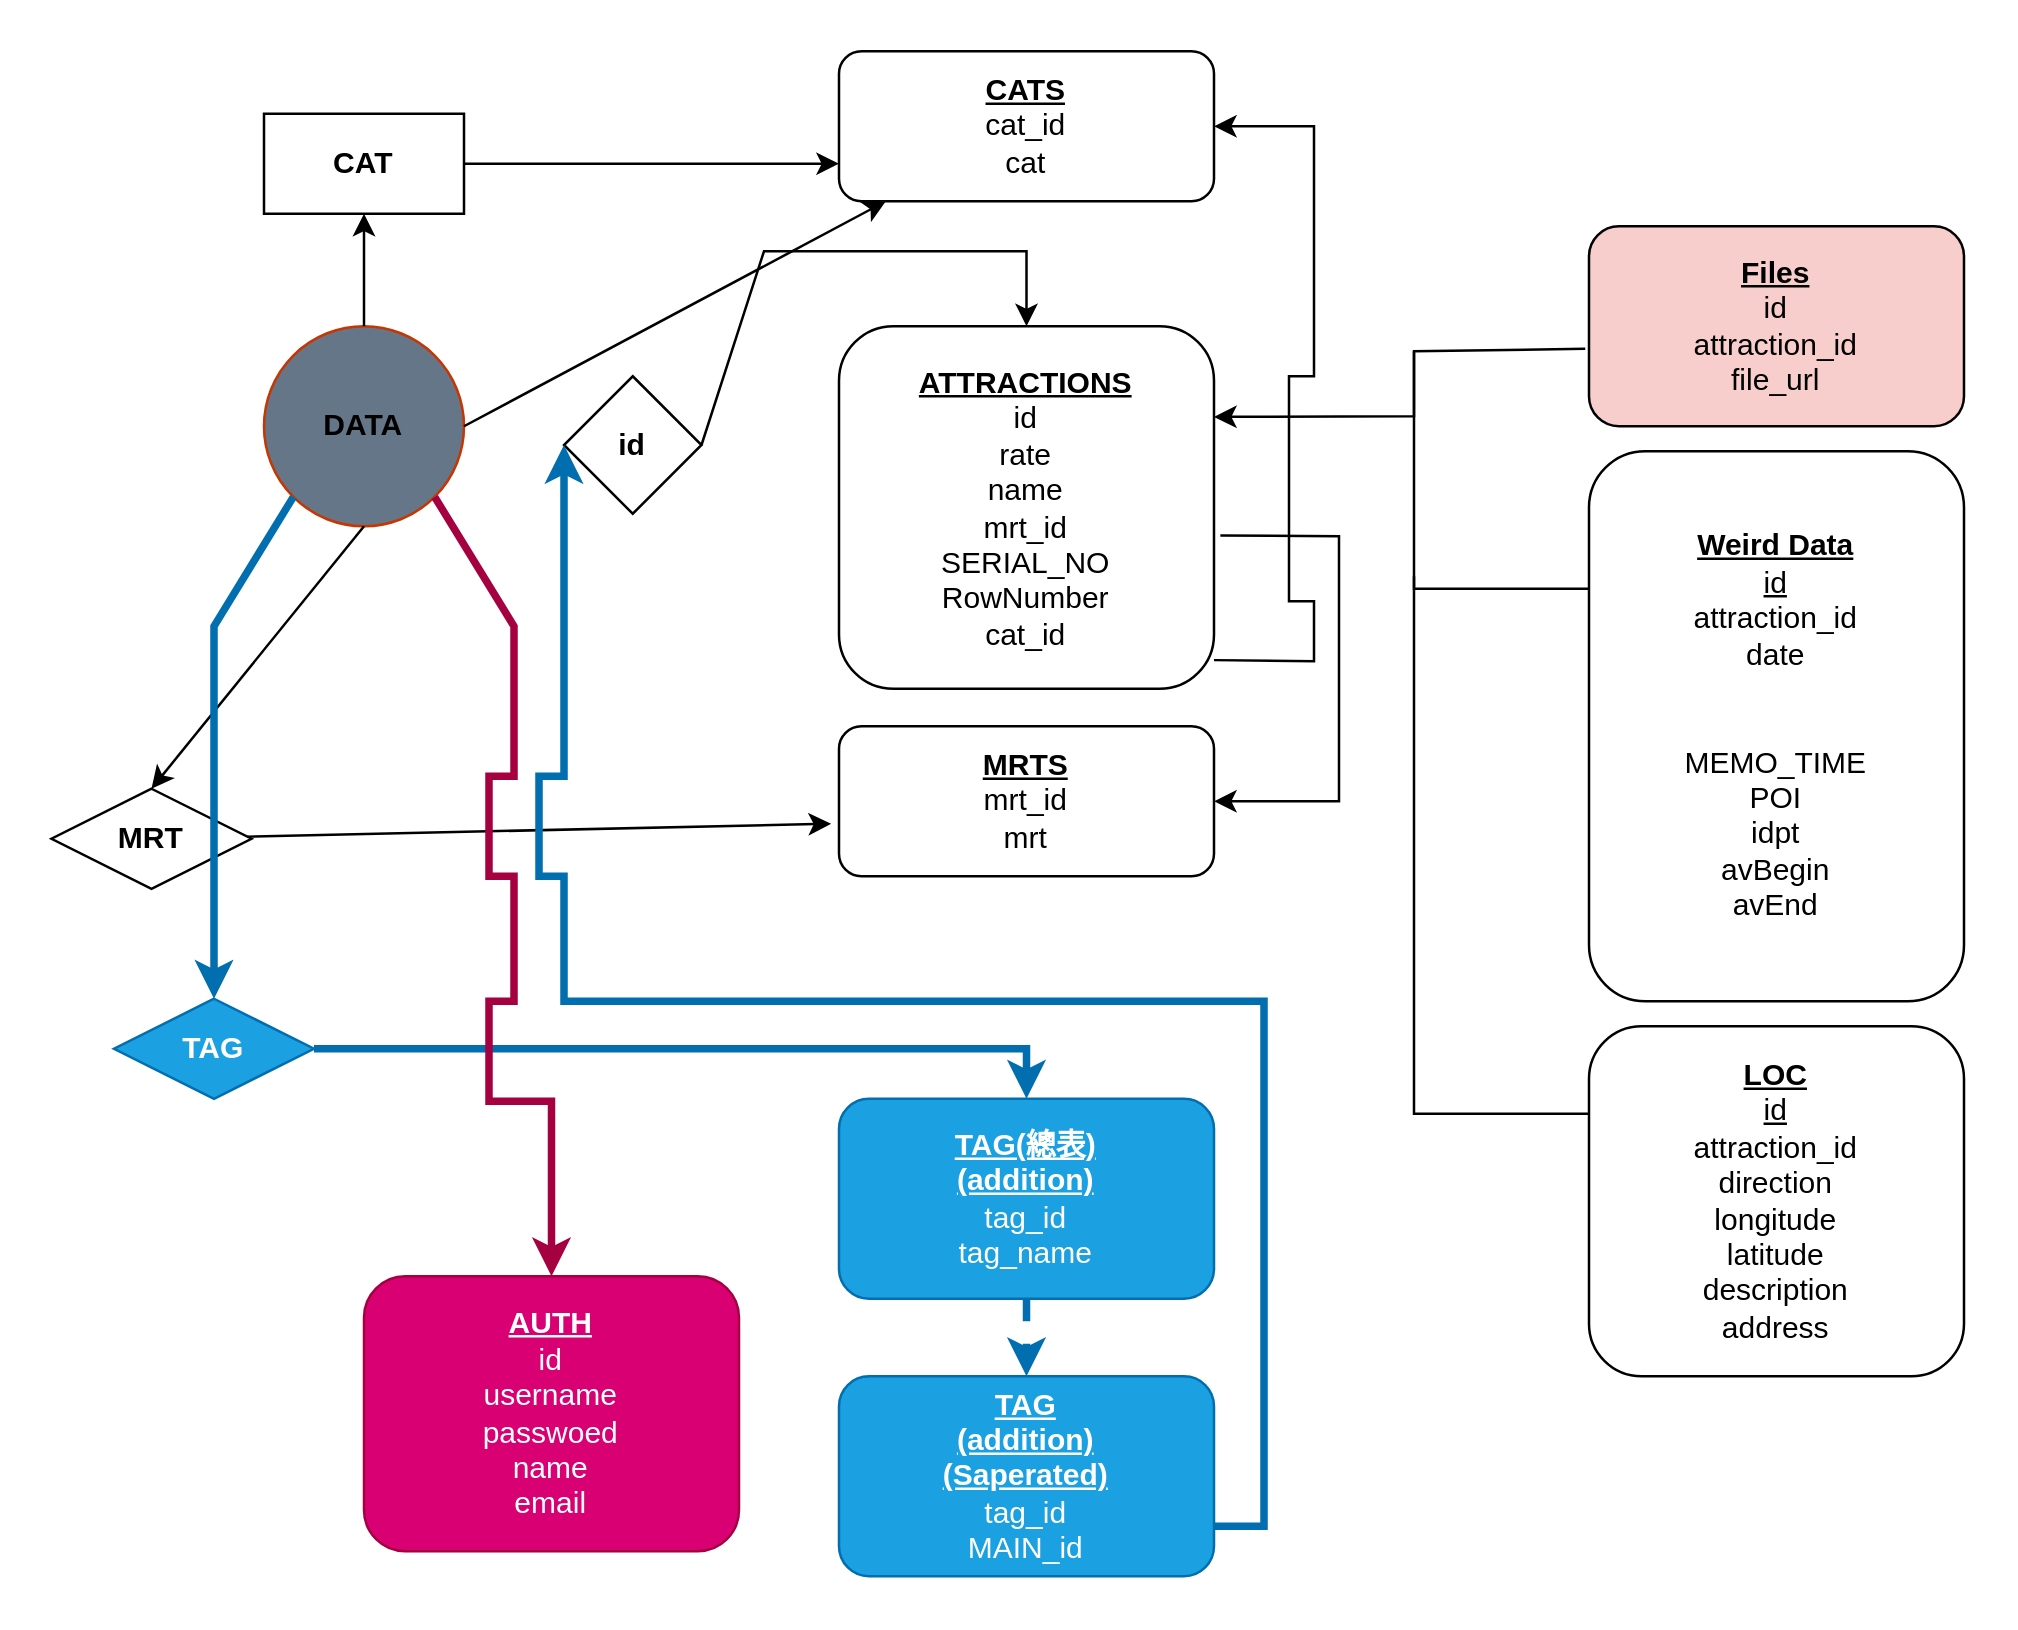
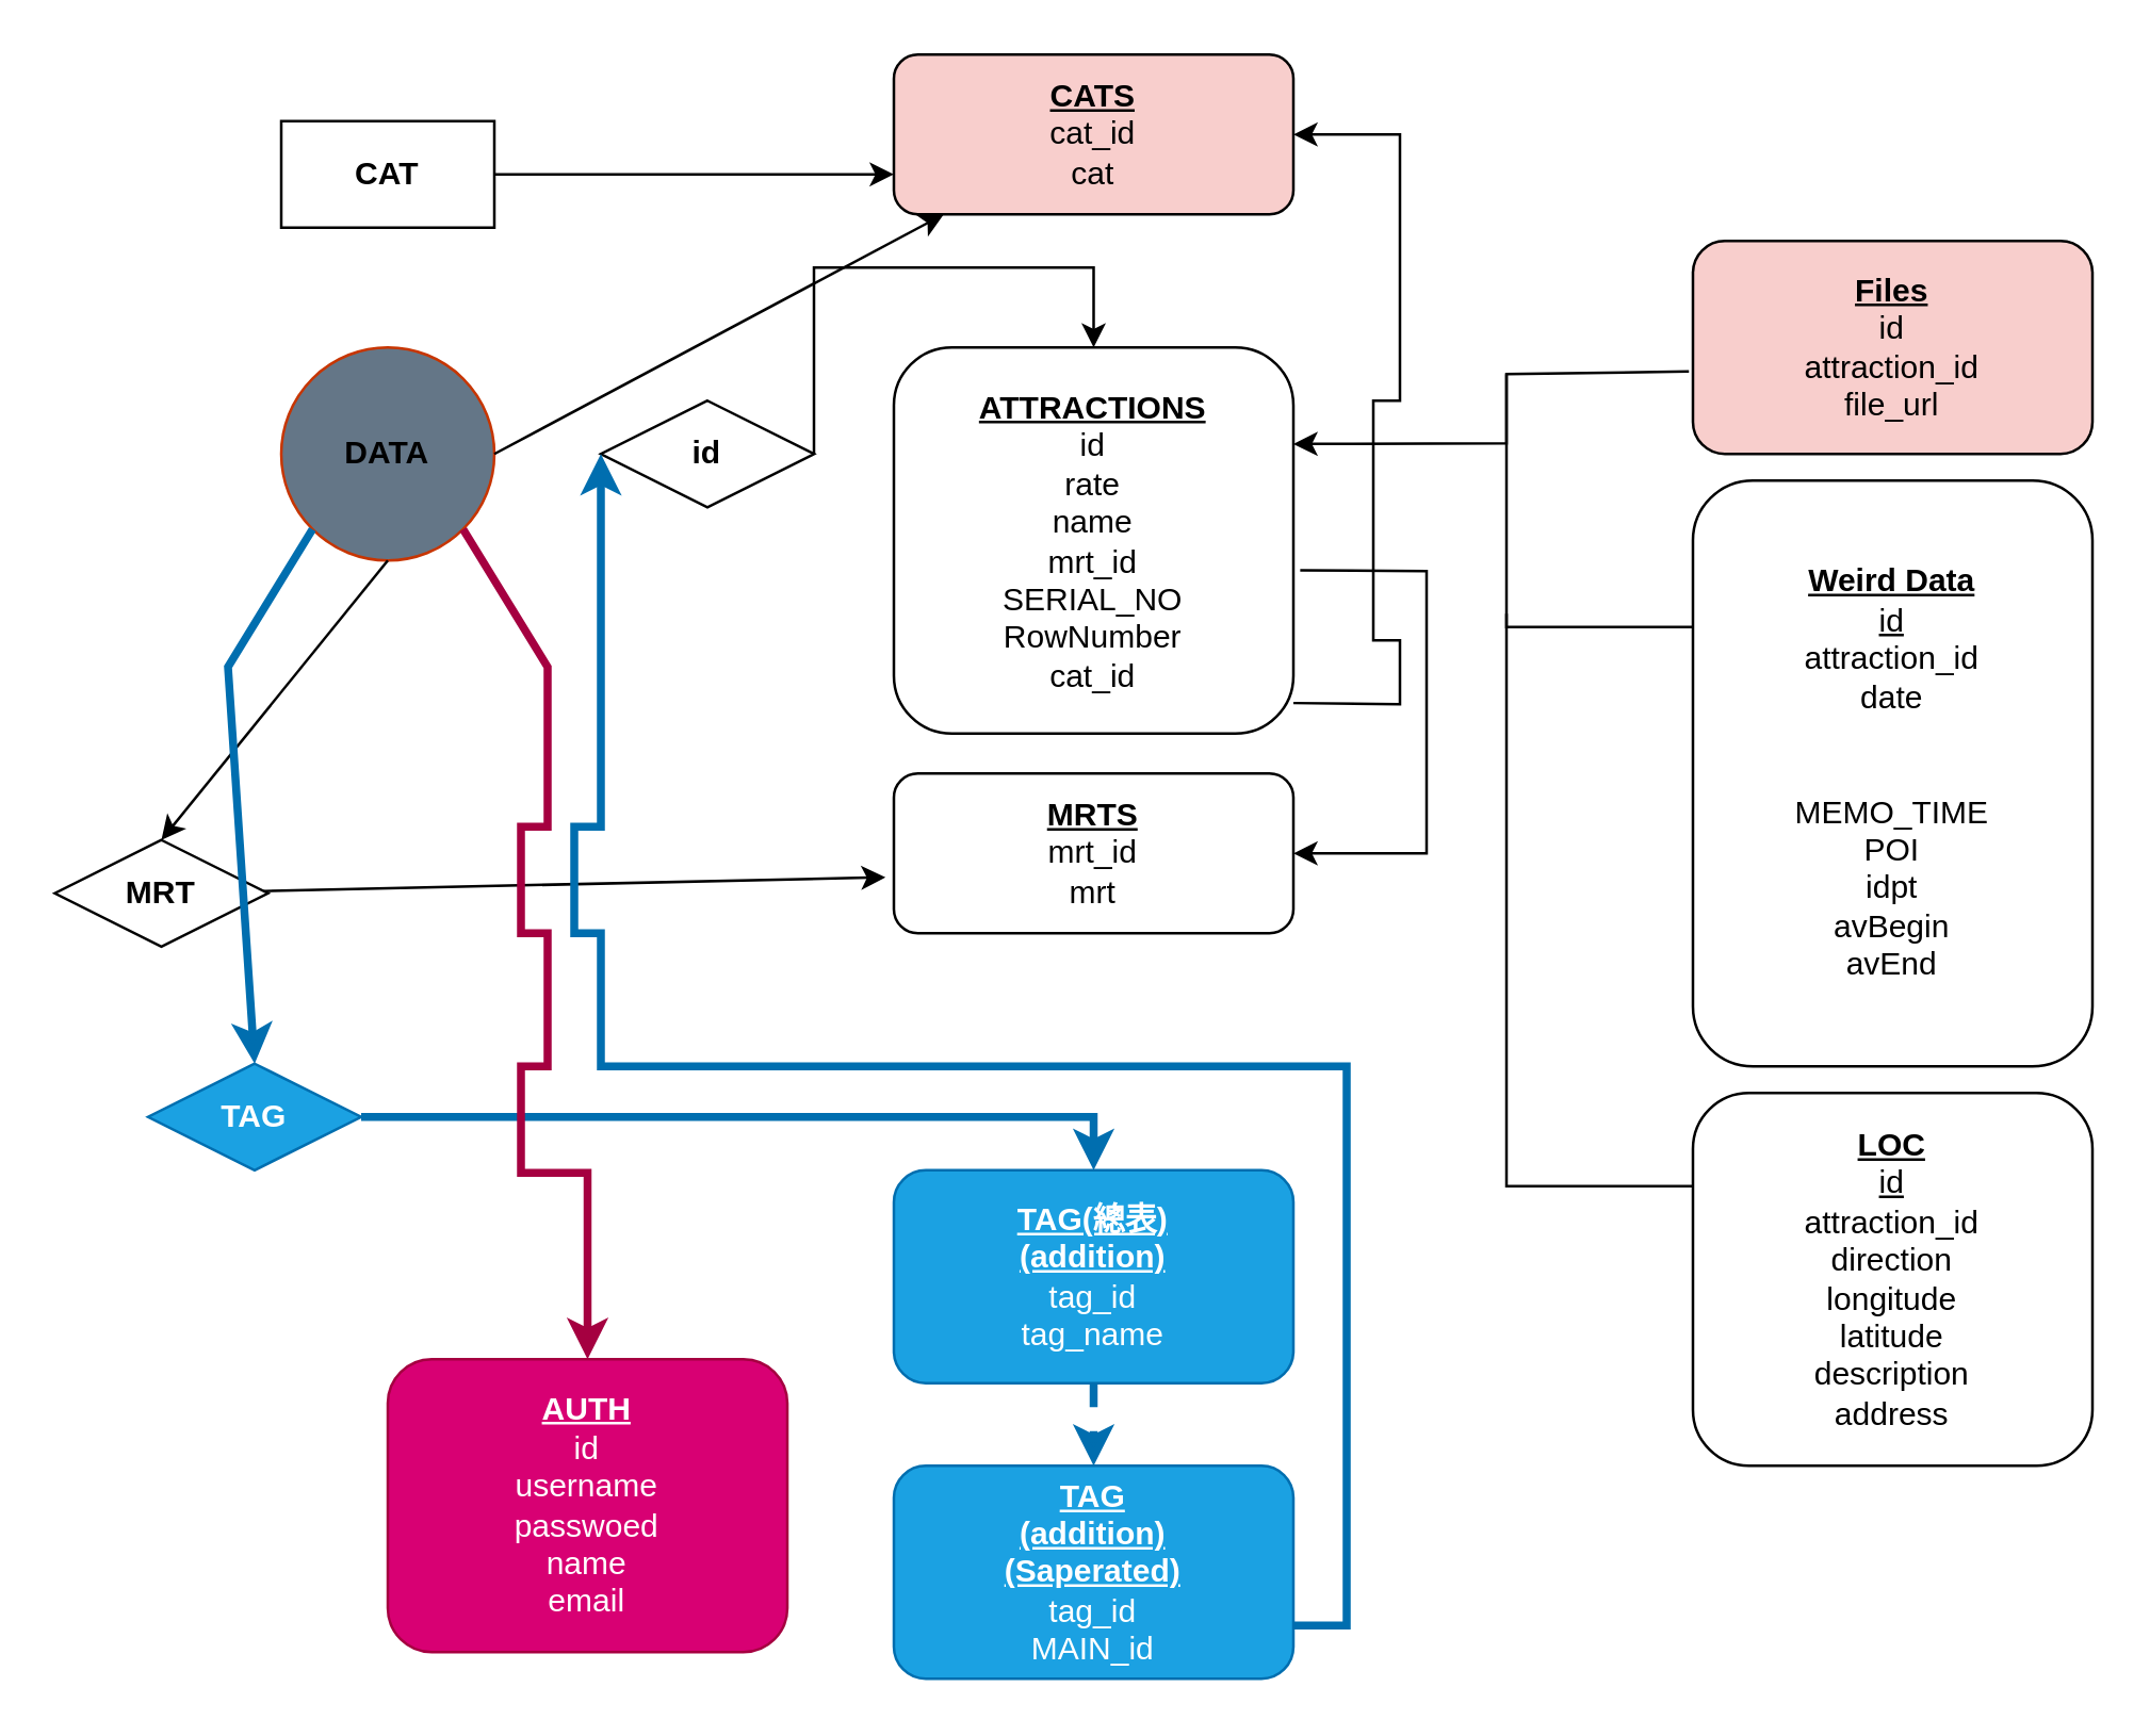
- <mxCell id="11" value="&lt;b&gt;&lt;u&gt;CATS&lt;/u&gt;&lt;/b&gt;&lt;br&gt;cat_id&lt;br&gt;cat" style="rounded=1;whiteSpace=wrap;html=1;" parent="1" vertex="1"><mxGeometry x="335" y="20" width="150" height="60" as="geometry" /></mxCell>
+ <mxCell id="11" value="&lt;b&gt;&lt;u&gt;CATS&lt;/u&gt;&lt;/b&gt;&lt;br&gt;cat_id&lt;br&gt;cat" style="rounded=1;whiteSpace=wrap;html=1;fillColor=#f8cecc;" parent="1" vertex="1"><mxGeometry x="335" y="20" width="150" height="60" as="geometry" /></mxCell>
- <mxCell id="21" value="" style="endArrow=classic;html=1;rounded=0;exitX=0.5;exitY=0;exitDx=0;exitDy=0;" parent="1" source="2" target="22" edge="1"><mxGeometry width="50" height="50" relative="1" as="geometry"><mxPoint x="145" y="130" as="sourcePoint" /><mxPoint x="365" y="50" as="targetPoint" /><Array as="points" /></mxGeometry></mxCell>
- <mxCell id="7" value="&lt;b&gt;id&lt;/b&gt;" style="rhombus;whiteSpace=wrap;html=1;" parent="1" vertex="1"><mxGeometry x="225" y="150" width="55" height="55" as="geometry" /></mxCell>
+ <mxCell id="7" value="&lt;b&gt;id&lt;/b&gt;" style="rhombus;whiteSpace=wrap;html=1;" parent="1" vertex="1"><mxGeometry x="225" y="150" width="80" height="40" as="geometry" /></mxCell>
- <mxCell id="24" value="&lt;b&gt;TAG&lt;/b&gt;" style="rhombus;whiteSpace=wrap;html=1;fillColor=#1ba1e2;fontColor=#ffffff;strokeColor=#006EAF;" parent="1" vertex="1"><mxGeometry x="45" y="399" width="80" height="40" as="geometry" /></mxCell>
+ <mxCell id="24" value="&lt;b&gt;TAG&lt;/b&gt;" style="rhombus;whiteSpace=wrap;html=1;fillColor=#1ba1e2;fontColor=#ffffff;strokeColor=#006EAF;" parent="1" vertex="1"><mxGeometry x="55" y="399" width="80" height="40" as="geometry" /></mxCell>
